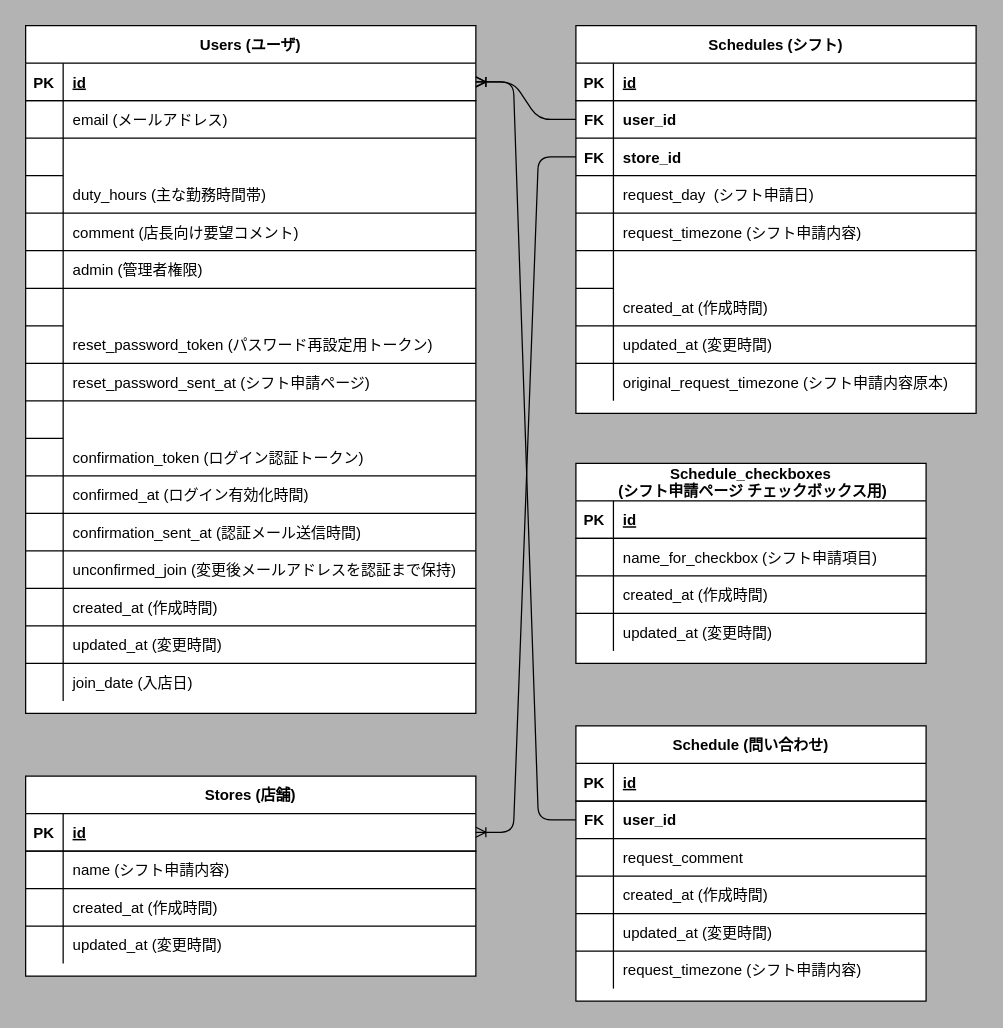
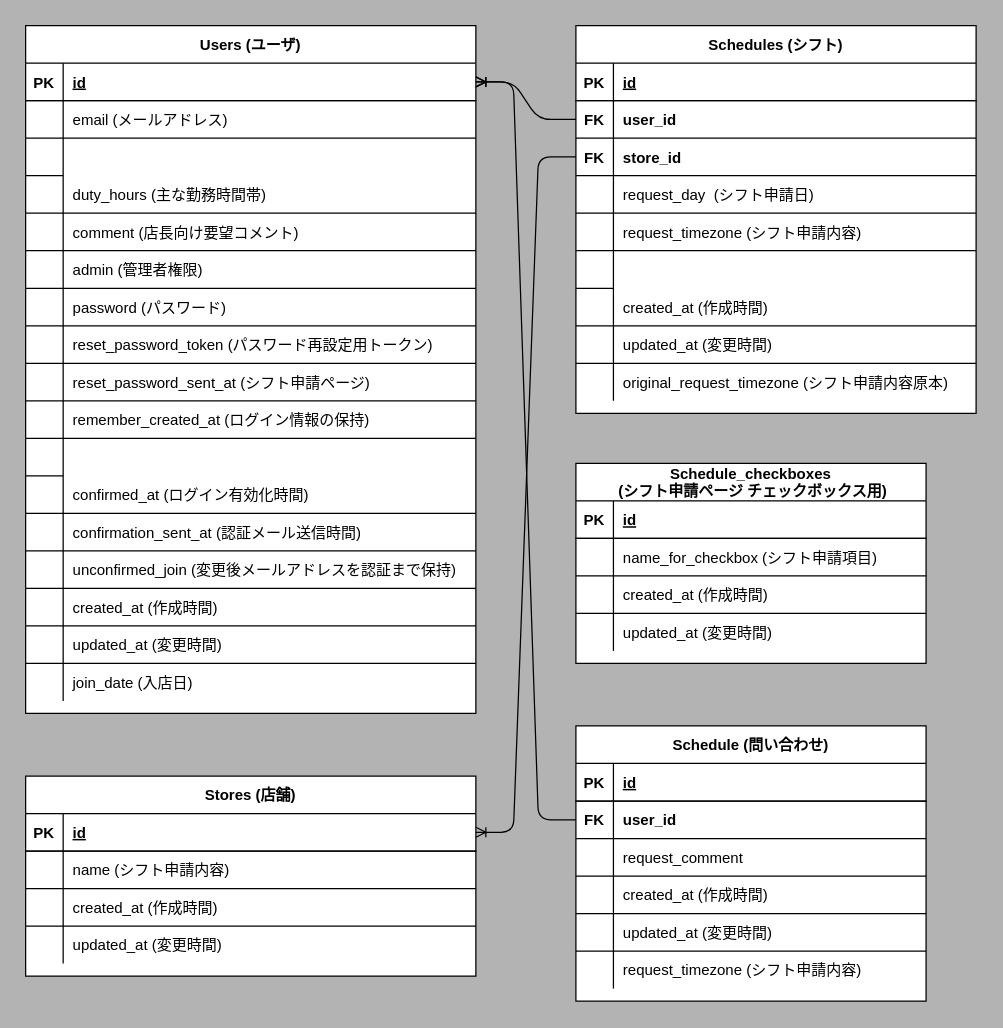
+ <mxCell id="22" value="password (パスワード)" style="shape=partialRectangle;connectable=0;fillColor=none;top=0;left=0;bottom=0;right=0;align=left;spacingLeft=6;overflow=hidden;fontColor=#000000;strokeColor=#000000;" parent="20" vertex="1"><mxGeometry x="30" width="330" height="30" as="geometry" /></mxCell>
+ <mxCell id="31" value="remember_created_at (ログイン情報の保持)" style="shape=partialRectangle;connectable=0;fillColor=none;top=0;left=0;bottom=0;right=0;align=left;spacingLeft=6;overflow=hidden;fontColor=#000000;strokeColor=#000000;" parent="29" vertex="1"><mxGeometry x="30" width="330" height="30" as="geometry" /></mxCell>
- <mxCell id="34" value="confirmation_token (ログイン認証トークン)" style="shape=partialRectangle;connectable=0;fillColor=none;top=0;left=0;bottom=0;right=0;align=left;spacingLeft=6;overflow=hidden;fontColor=#000000;strokeColor=#000000;" parent="32" vertex="1"><mxGeometry x="30" width="330" height="30" as="geometry" /></mxCell>
